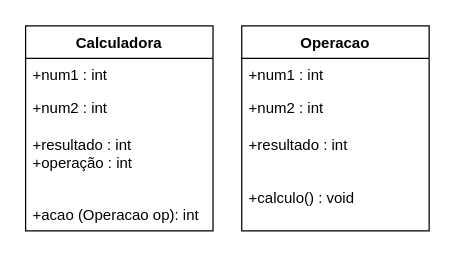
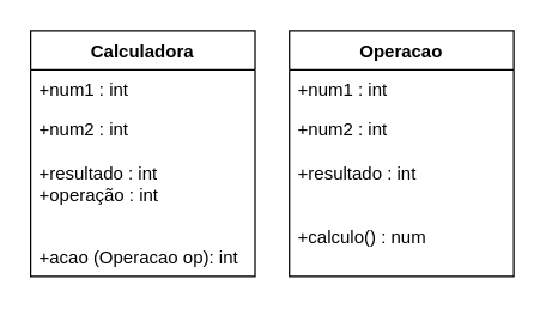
- <mxCell id="9" value="+resultado : int&#10;&#10;&#10;+calculo() : void&#10;" style="text;strokeColor=none;fillColor=none;align=left;verticalAlign=top;spacingLeft=4;spacingRight=4;overflow=hidden;rotatable=0;points=[[0,0.5],[1,0.5]];portConstraint=eastwest;" vertex="1" parent="6"><mxGeometry y="82" width="150" height="82" as="geometry" /></mxCell>
+ <mxCell id="9" value="+resultado : int&#10;&#10;&#10;+calculo() : num&#10;" style="text;strokeColor=none;fillColor=none;align=left;verticalAlign=top;spacingLeft=4;spacingRight=4;overflow=hidden;rotatable=0;points=[[0,0.5],[1,0.5]];portConstraint=eastwest;" vertex="1" parent="6"><mxGeometry y="82" width="150" height="82" as="geometry" /></mxCell>
